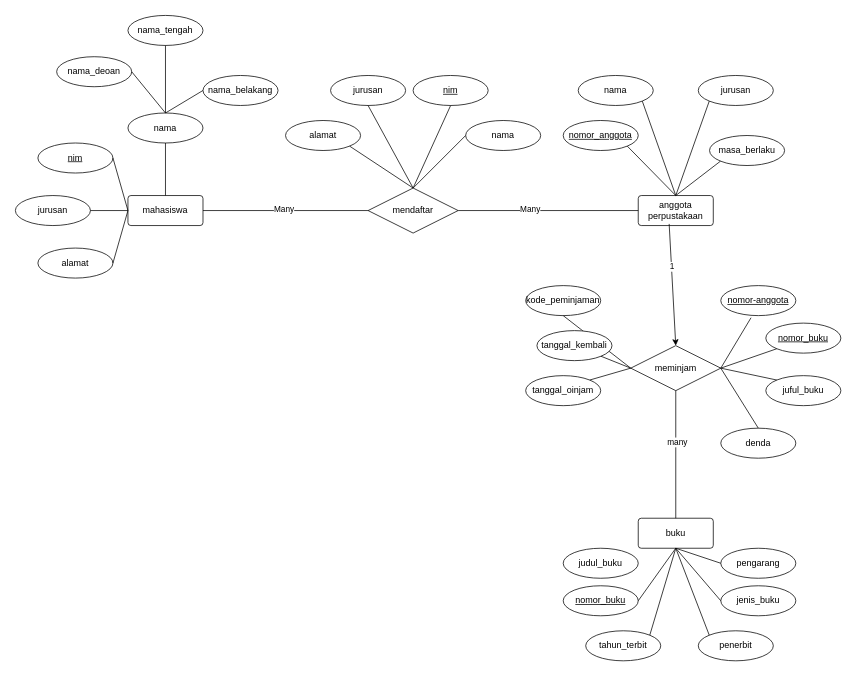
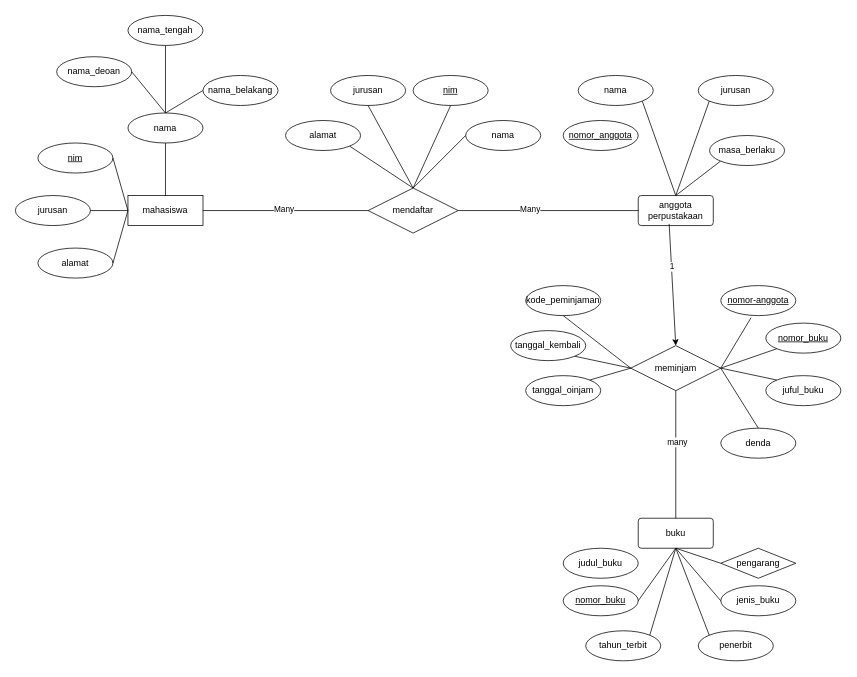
- <mxCell id="30" value="" style="endArrow=none;html=1;rounded=0;entryX=1;entryY=1;entryDx=0;entryDy=0;exitX=0.5;exitY=0;exitDx=0;exitDy=0;" edge="1" parent="1" source="28" target="29"><mxGeometry relative="1" as="geometry"><mxPoint x="620" y="270" as="sourcePoint" /><mxPoint x="780" y="270" as="targetPoint" /></mxGeometry></mxCell>
- <mxCell id="6" value="mahasiswa" style="rounded=1;arcSize=10;whiteSpace=wrap;html=1;align=center;" vertex="1" parent="1"><mxGeometry x="170" y="260" width="100" height="40" as="geometry" /></mxCell>
+ <mxCell id="6" value="mahasiswa" style="arcSize=10;whiteSpace=wrap;html=1;align=center;rounded=0;" vertex="1" parent="1"><mxGeometry x="170" y="260" width="100" height="40" as="geometry" /></mxCell>
- <mxCell id="50" value="tanggal_kembali" style="ellipse;whiteSpace=wrap;html=1;align=center;" vertex="1" parent="1"><mxGeometry x="715" y="440" width="100" height="40" as="geometry" /></mxCell>
+ <mxCell id="50" value="tanggal_kembali" style="ellipse;whiteSpace=wrap;html=1;align=center;" vertex="1" parent="1"><mxGeometry x="680" y="440" width="100" height="40" as="geometry" /></mxCell>
- <mxCell id="58" value="pengarang" style="ellipse;whiteSpace=wrap;html=1;align=center;" vertex="1" parent="1"><mxGeometry x="960" y="730" width="100" height="40" as="geometry" /></mxCell>
+ <mxCell id="58" value="pengarang" style="rhombus;whiteSpace=wrap;html=1;align=center;" vertex="1" parent="1"><mxGeometry x="960" y="730" width="100" height="40" as="geometry" /></mxCell>
